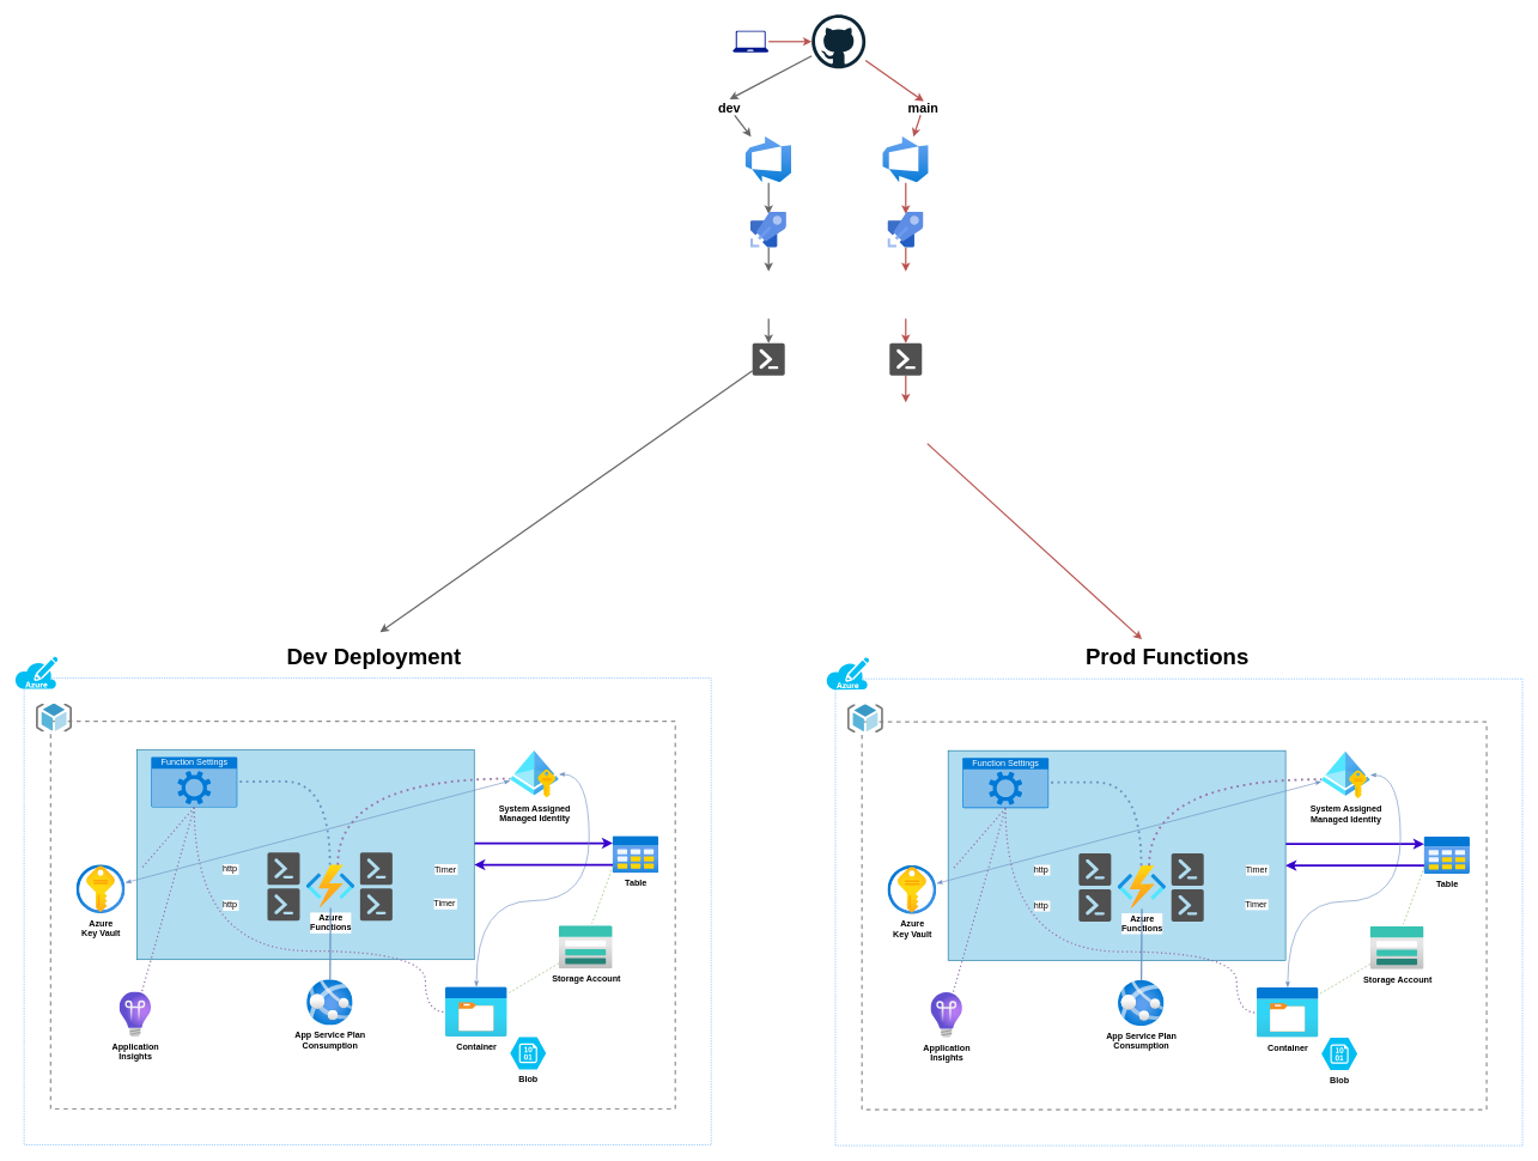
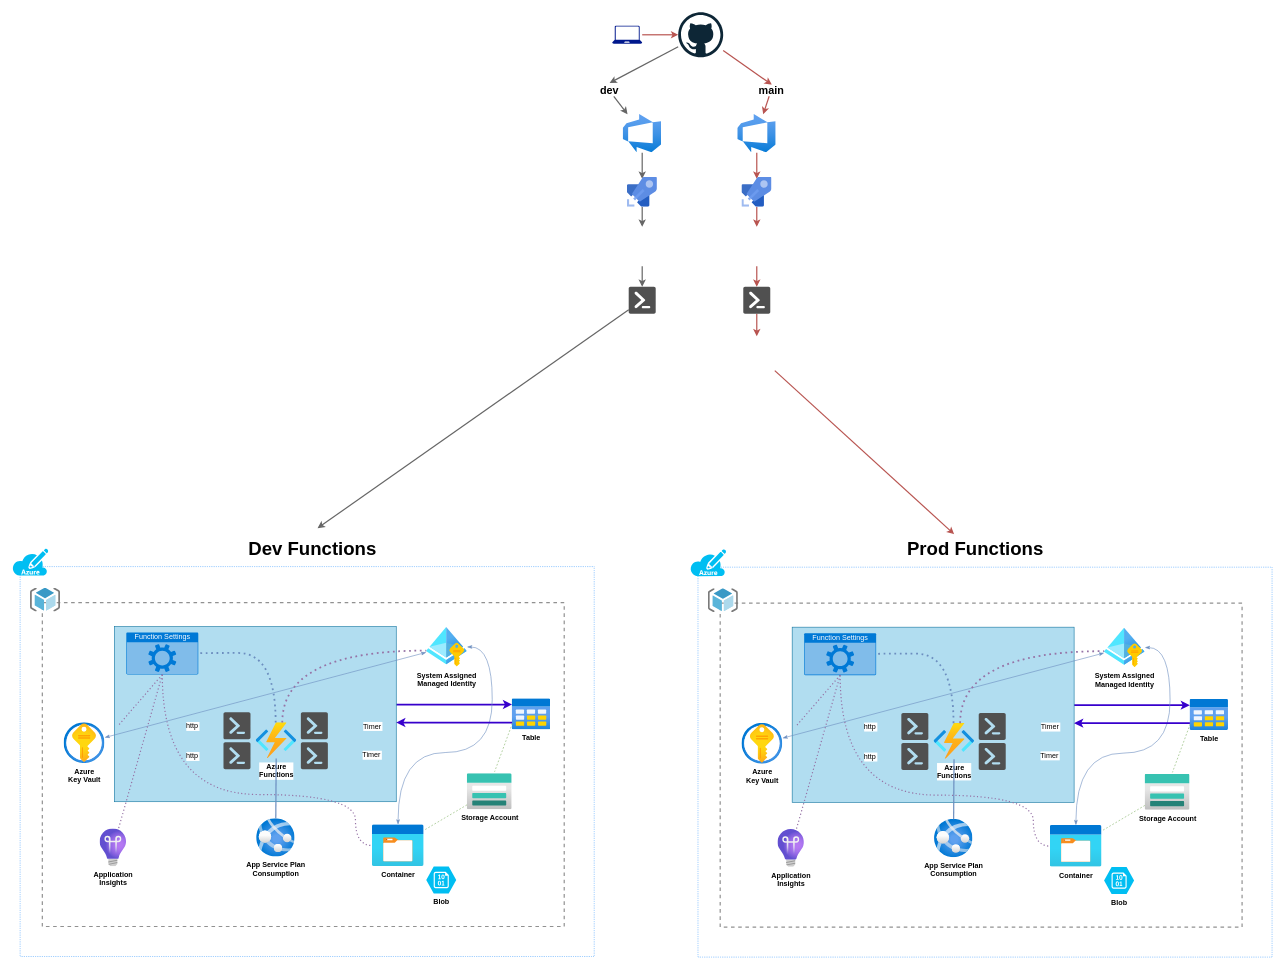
- <mxCell id="104" value="&lt;b&gt;&lt;font style=&quot;font-size: 31px&quot;&gt;Dev Deployment&lt;/font&gt;&lt;/b&gt;" style="text;html=1;align=center;verticalAlign=middle;resizable=0;points=[];autosize=1;strokeColor=none;" vertex="1" parent="1"><mxGeometry x="390" y="900" width="260" height="30" as="geometry" /></mxCell>
+ <mxCell id="104" value="&lt;b&gt;&lt;font style=&quot;font-size: 31px&quot;&gt;Dev Functions&lt;/font&gt;&lt;/b&gt;" style="text;html=1;align=center;verticalAlign=middle;resizable=0;points=[];autosize=1;strokeColor=none;" vertex="1" parent="1"><mxGeometry x="390" y="900" width="260" height="30" as="geometry" /></mxCell>
